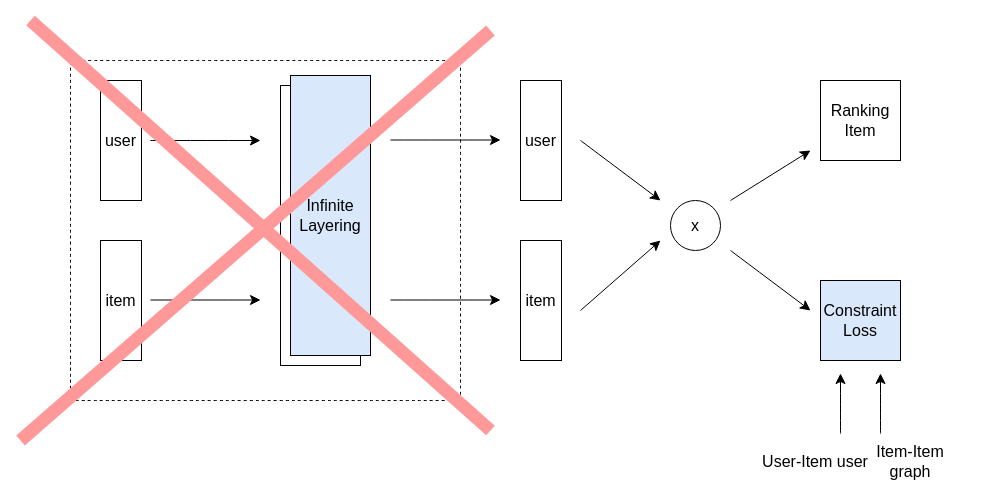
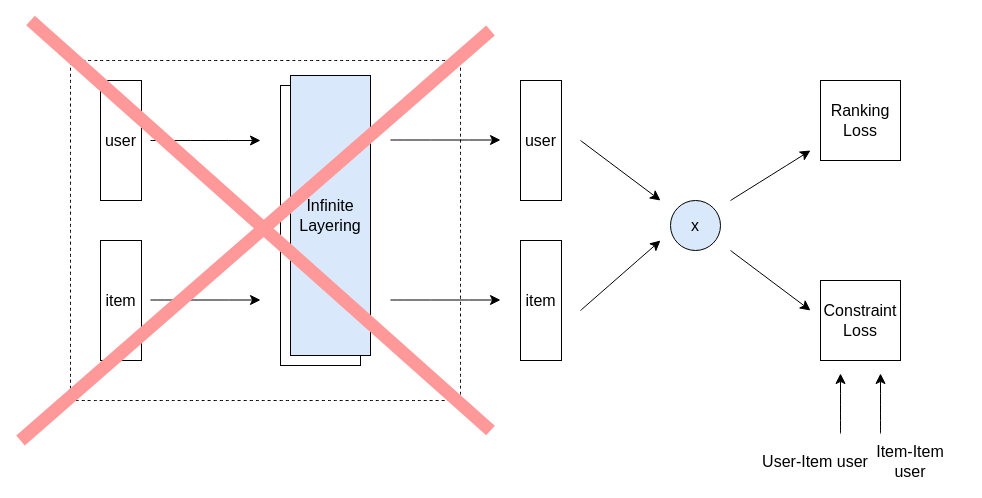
- <mxCell id="15" value="Ranking Item" style="whiteSpace=wrap;html=1;aspect=fixed;fontSize=16;" vertex="1" parent="1"><mxGeometry x="820" y="80" width="80" height="80" as="geometry" /></mxCell>
+ <mxCell id="15" value="Ranking Loss" style="whiteSpace=wrap;html=1;aspect=fixed;fontSize=16;" vertex="1" parent="1"><mxGeometry x="820" y="80" width="80" height="80" as="geometry" /></mxCell>
- <mxCell id="14" value="x" style="ellipse;whiteSpace=wrap;html=1;aspect=fixed;fontSize=16;" vertex="1" parent="1"><mxGeometry x="670" y="200" width="50" height="50" as="geometry" /></mxCell>
+ <mxCell id="14" value="x" style="ellipse;whiteSpace=wrap;html=1;aspect=fixed;fontSize=16;fillColor=#dae8fc;" vertex="1" parent="1"><mxGeometry x="670" y="200" width="50" height="50" as="geometry" /></mxCell>
- <mxCell id="16" value="Constraint Loss" style="whiteSpace=wrap;html=1;aspect=fixed;fontSize=16;fillColor=#dae8fc;" vertex="1" parent="1"><mxGeometry x="820" y="280" width="80" height="80" as="geometry" /></mxCell>
+ <mxCell id="16" value="Constraint Loss" style="whiteSpace=wrap;html=1;aspect=fixed;fontSize=16;" vertex="1" parent="1"><mxGeometry x="820" y="280" width="80" height="80" as="geometry" /></mxCell>
- <mxCell id="28" value="Item-Item graph" style="text;html=1;strokeColor=none;fillColor=none;align=center;verticalAlign=middle;whiteSpace=wrap;rounded=0;fontSize=16;" vertex="1" parent="1"><mxGeometry x="860" y="446" width="100" height="30" as="geometry" /></mxCell>
+ <mxCell id="28" value="Item-Item user" style="text;html=1;strokeColor=none;fillColor=none;align=center;verticalAlign=middle;whiteSpace=wrap;rounded=0;fontSize=16;" vertex="1" parent="1"><mxGeometry x="860" y="446" width="100" height="30" as="geometry" /></mxCell>
